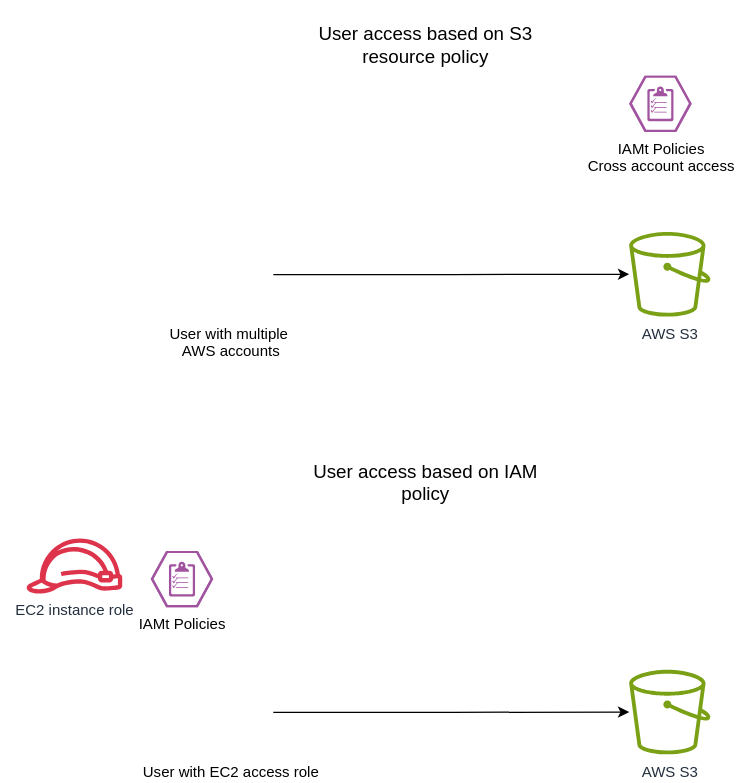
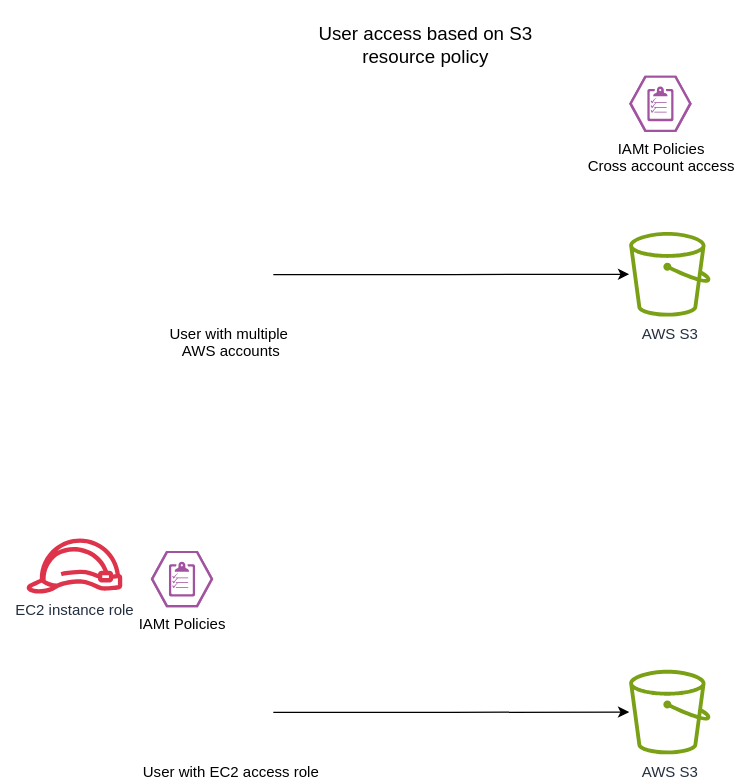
- <mxCell id="11" value="User access based on IAM policy" style="text;html=1;align=center;verticalAlign=middle;whiteSpace=wrap;rounded=0;fontSize=15;" vertex="1" parent="1"><mxGeometry x="230" y="370" width="220" height="30" as="geometry" /></mxCell>
